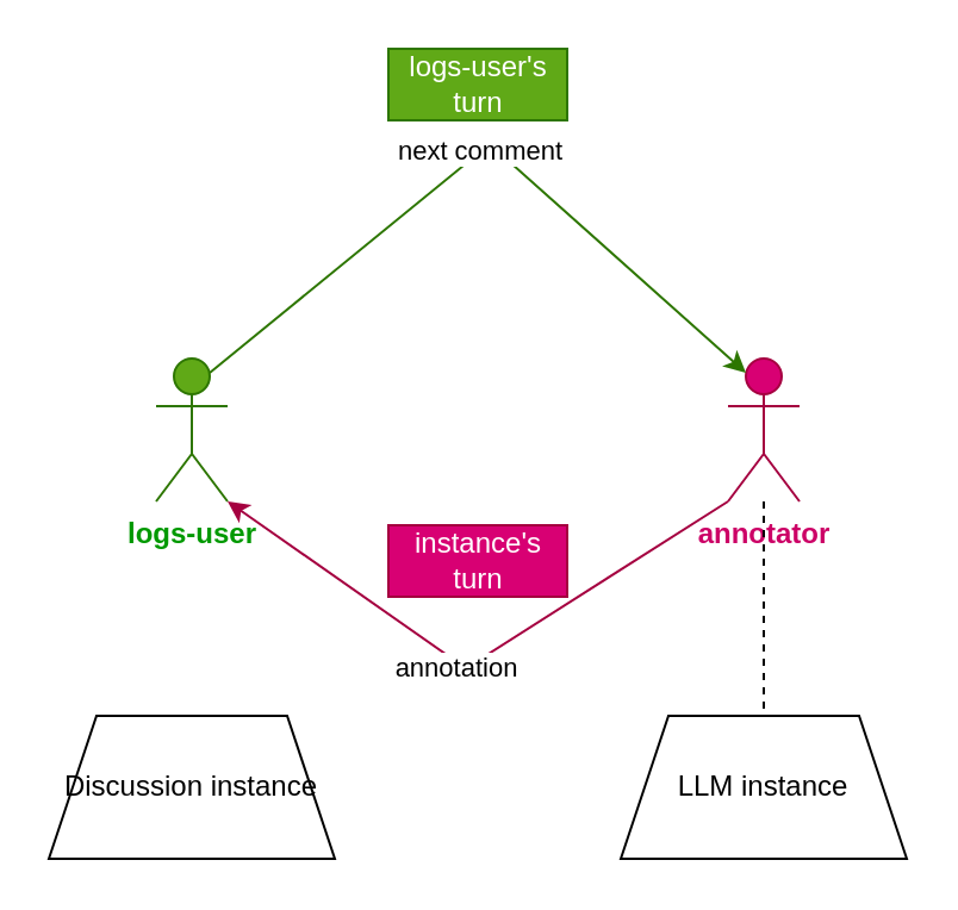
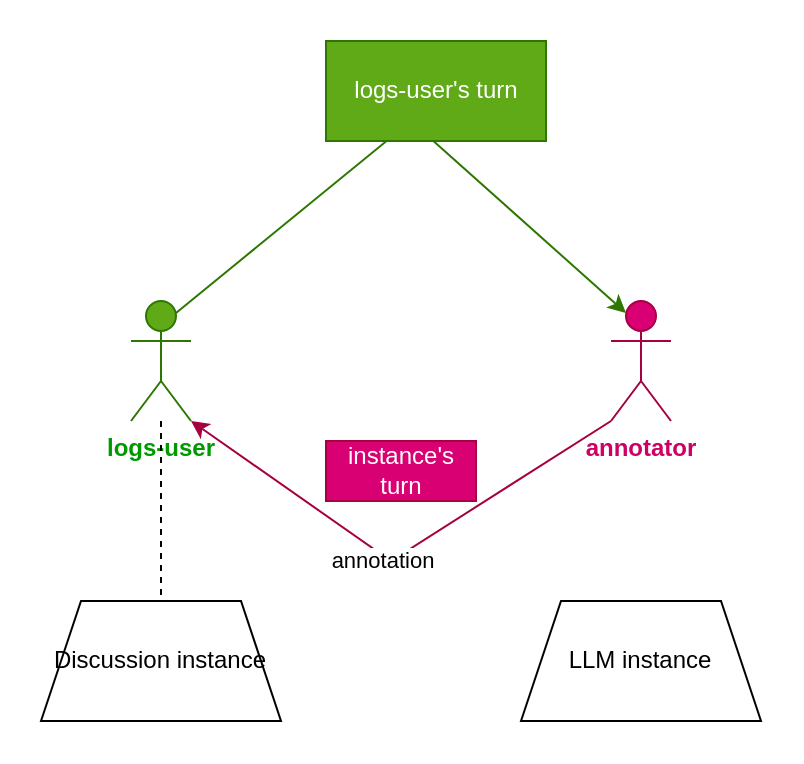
- <mxCell id="10" value="logs-user's turn" style="text;html=1;align=center;verticalAlign=middle;whiteSpace=wrap;rounded=0;fillColor=#60a917;fontColor=#ffffff;strokeColor=#2D7600;" vertex="1" parent="1"><mxGeometry x="162.5" y="20" width="75" height="30" as="geometry" /></mxCell>
+ <mxCell id="10" value="logs-user's turn" style="text;html=1;align=center;verticalAlign=middle;whiteSpace=wrap;rounded=0;fillColor=#60a917;fontColor=#ffffff;strokeColor=#2D7600;" vertex="1" parent="1"><mxGeometry x="162.5" y="20" width="110" height="50" as="geometry" /></mxCell>
+ <mxCell id="13" value="" style="endArrow=none;dashed=1;html=1;rounded=0;" edge="1" parent="1" source="2" target="12"><mxGeometry width="50" height="50" relative="1" as="geometry"><mxPoint x="330" y="220" as="sourcePoint" /><mxPoint x="330" y="310" as="targetPoint" /></mxGeometry></mxCell>
- <mxCell id="5" value="" style="endArrow=none;dashed=1;html=1;rounded=0;" edge="1" parent="1" source="3" target="4"><mxGeometry width="50" height="50" relative="1" as="geometry"><mxPoint x="112" y="230" as="sourcePoint" /><mxPoint x="208" y="470" as="targetPoint" /></mxGeometry></mxCell>
